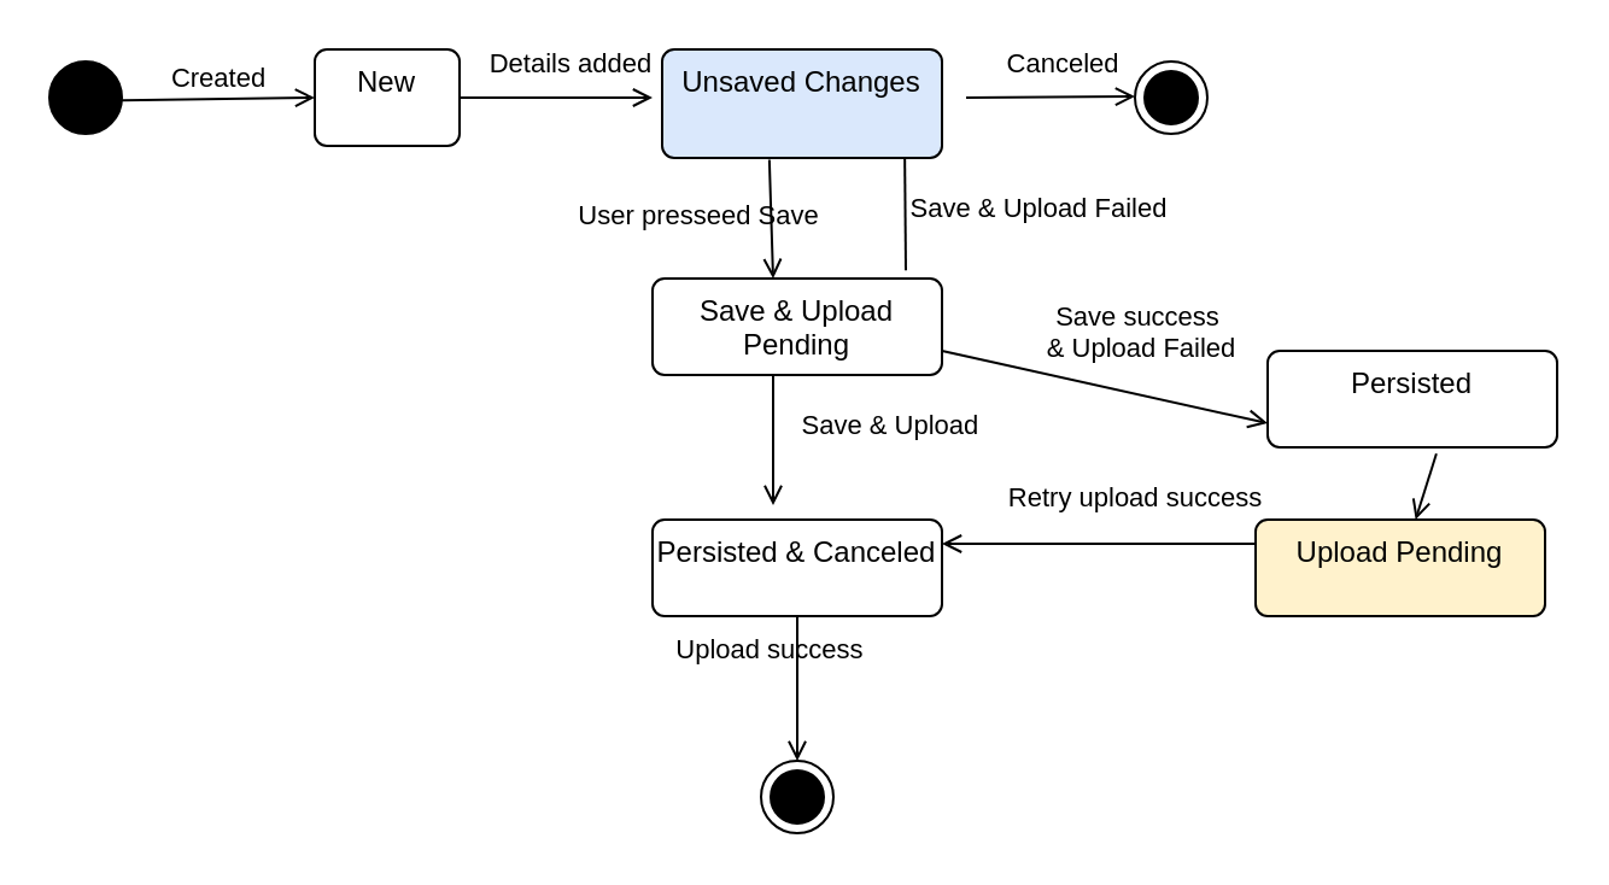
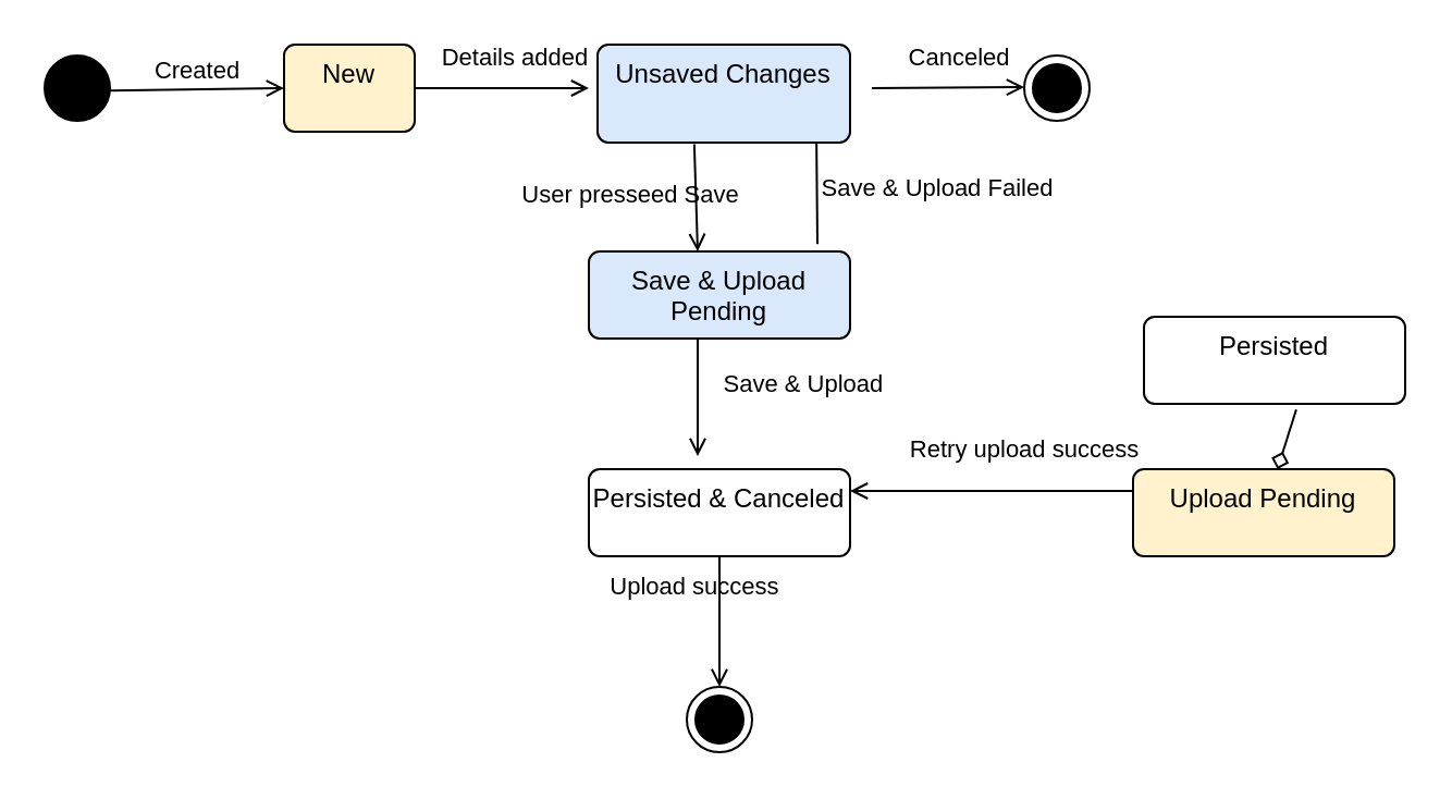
- <mxCell id="2" value="New" style="html=1;align=center;verticalAlign=top;rounded=1;absoluteArcSize=1;arcSize=10;dashed=0;whiteSpace=wrap;" vertex="1" parent="1"><mxGeometry x="130" y="20" width="60" height="40" as="geometry" /></mxCell>
+ <mxCell id="2" value="New" style="html=1;align=center;verticalAlign=top;rounded=1;absoluteArcSize=1;arcSize=10;dashed=0;whiteSpace=wrap;fillColor=#fff2cc;" vertex="1" parent="1"><mxGeometry x="130" y="20" width="60" height="40" as="geometry" /></mxCell>
- <mxCell id="13" value="Save &amp;amp; Upload Pending" style="html=1;align=center;verticalAlign=top;rounded=1;absoluteArcSize=1;arcSize=10;dashed=0;whiteSpace=wrap;" vertex="1" parent="1"><mxGeometry x="270" y="115" width="120" height="40" as="geometry" /></mxCell>
+ <mxCell id="13" value="Save &amp;amp; Upload Pending" style="html=1;align=center;verticalAlign=top;rounded=1;absoluteArcSize=1;arcSize=10;dashed=0;whiteSpace=wrap;fillColor=#dae8fc;" vertex="1" parent="1"><mxGeometry x="270" y="115" width="120" height="40" as="geometry" /></mxCell>
- <mxCell id="19" value="Save success&lt;div&gt;&amp;nbsp;&amp;amp; Upload Failed&lt;/div&gt;" style="endArrow=open;html=1;rounded=0;align=center;verticalAlign=bottom;endFill=0;labelBackgroundColor=none;exitX=1;exitY=0.75;exitDx=0;exitDy=0;entryX=0;entryY=0.75;entryDx=0;entryDy=0;" edge="1" parent="1" source="13" target="18"><mxGeometry x="0.167" y="10" relative="1" as="geometry"><mxPoint x="484.5" y="161" as="sourcePoint" /><mxPoint x="484.5" y="215" as="targetPoint" /><mxPoint as="offset" /></mxGeometry></mxCell>
- <mxCell id="20" value="" style="resizable=0;html=1;align=center;verticalAlign=top;labelBackgroundColor=none;" connectable="0" vertex="1" parent="19"><mxGeometry relative="1" as="geometry" /></mxCell>
- <mxCell id="23" value="" style="endArrow=open;html=1;rounded=0;align=center;verticalAlign=bottom;endFill=0;labelBackgroundColor=none;exitX=0.583;exitY=1.066;exitDx=0;exitDy=0;exitPerimeter=0;" edge="1" parent="1" source="18" target="25"><mxGeometry x="0.498" y="15" relative="1" as="geometry"><mxPoint x="510" y="158" as="sourcePoint" /><mxPoint x="500" y="305" as="targetPoint" /><mxPoint as="offset" /></mxGeometry></mxCell>
+ <mxCell id="23" value="" style="endArrow=diamond;html=1;rounded=0;align=center;verticalAlign=bottom;endFill=0;labelBackgroundColor=none;exitX=0.583;exitY=1.066;exitDx=0;exitDy=0;exitPerimeter=0;" edge="1" parent="1" source="18" target="25"><mxGeometry x="0.498" y="15" relative="1" as="geometry"><mxPoint x="510" y="158" as="sourcePoint" /><mxPoint x="500" y="305" as="targetPoint" /><mxPoint as="offset" /></mxGeometry></mxCell>
